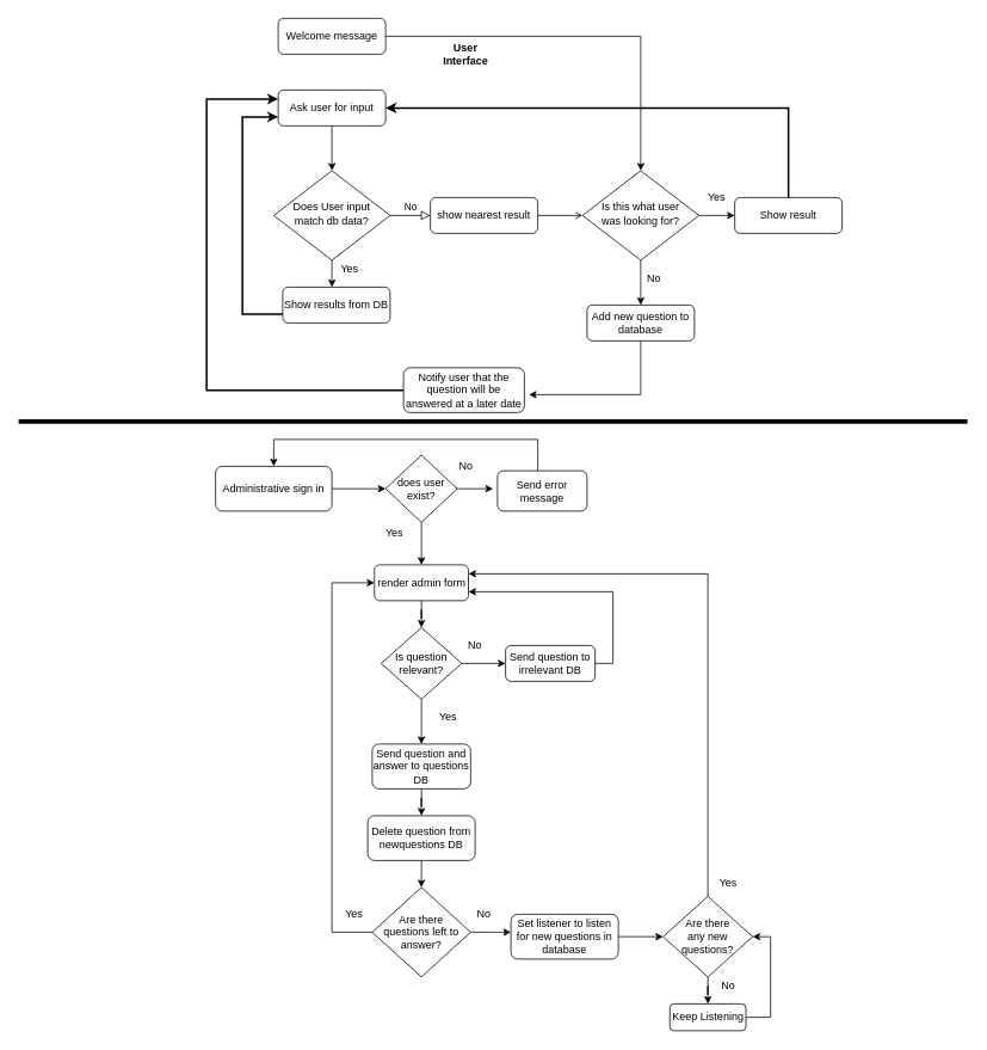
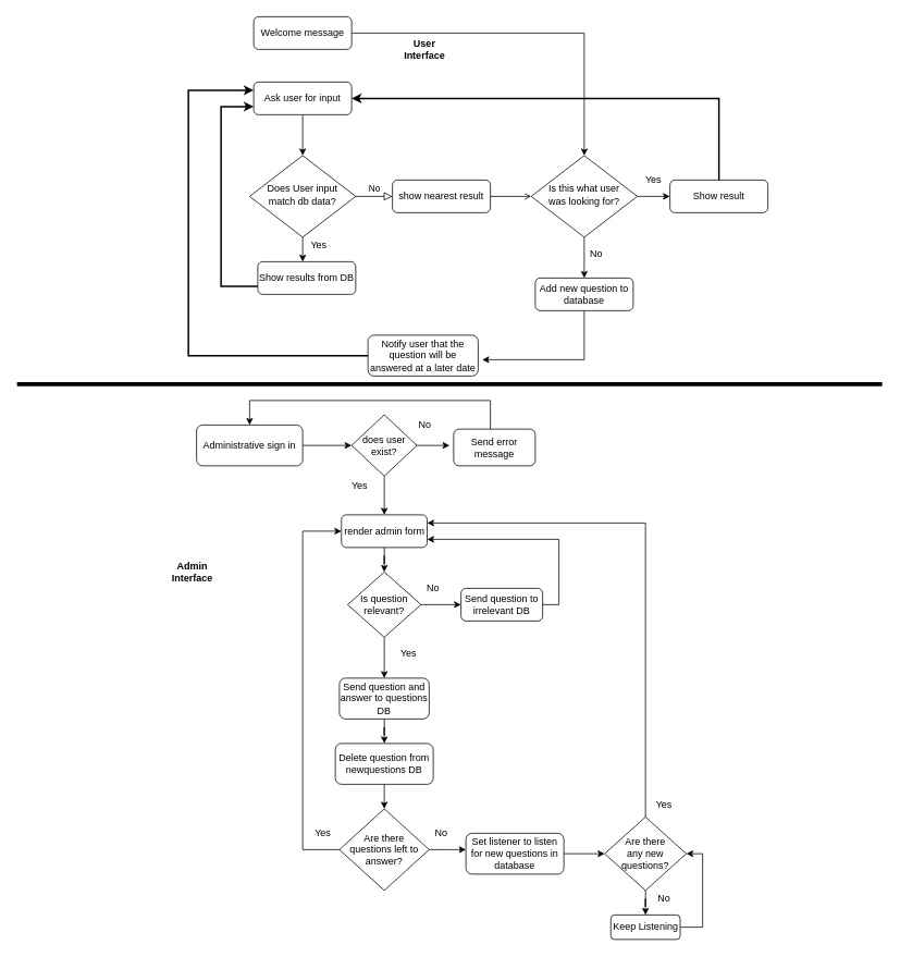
+ <mxCell id="37" value="&lt;b&gt;Admin Interface&lt;/b&gt;" style="text;html=1;strokeColor=none;fillColor=none;align=center;verticalAlign=middle;whiteSpace=wrap;rounded=0;" parent="1" vertex="1"><mxGeometry x="190" y="680" width="90" height="40" as="geometry" /></mxCell>
